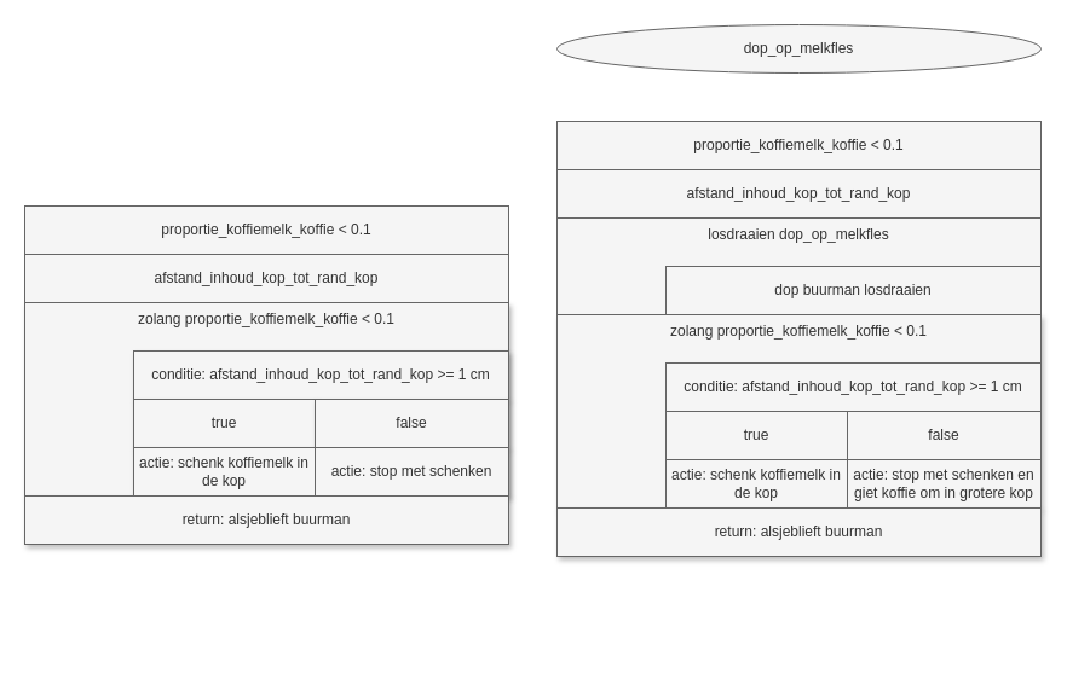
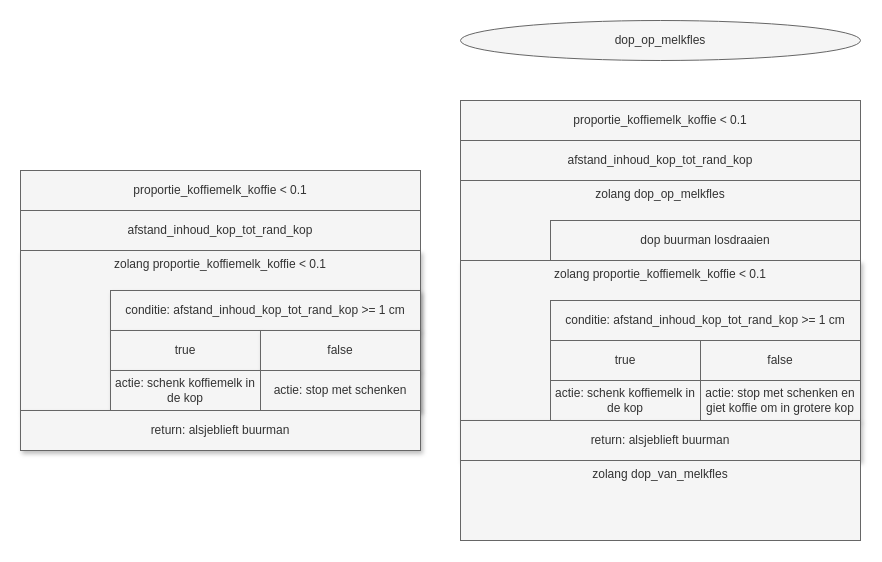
- <mxCell id="20" value="losdraaien dop_op_melkfles" style="html=1;shadow=0;whiteSpace=wrap;labelPosition=center;verticalLabelPosition=middle;align=center;verticalAlign=top;fillColor=#f5f5f5;fontColor=#333333;strokeColor=#666666;" parent="1" vertex="1"><mxGeometry x="460" y="180" width="400" height="80" as="geometry" /></mxCell>
+ <mxCell id="20" value="zolang dop_op_melkfles" style="html=1;shadow=0;whiteSpace=wrap;labelPosition=center;verticalLabelPosition=middle;align=center;verticalAlign=top;fillColor=#f5f5f5;fontColor=#333333;strokeColor=#666666;" parent="1" vertex="1"><mxGeometry x="460" y="180" width="400" height="80" as="geometry" /></mxCell>
+ <mxCell id="26" value="zolang dop_van_melkfles" style="html=1;shadow=0;whiteSpace=wrap;labelPosition=center;verticalLabelPosition=middle;align=center;verticalAlign=top;fillColor=#f5f5f5;fontColor=#333333;strokeColor=#666666;" parent="1" vertex="1"><mxGeometry x="460" y="460" width="400" height="80" as="geometry" /></mxCell>
